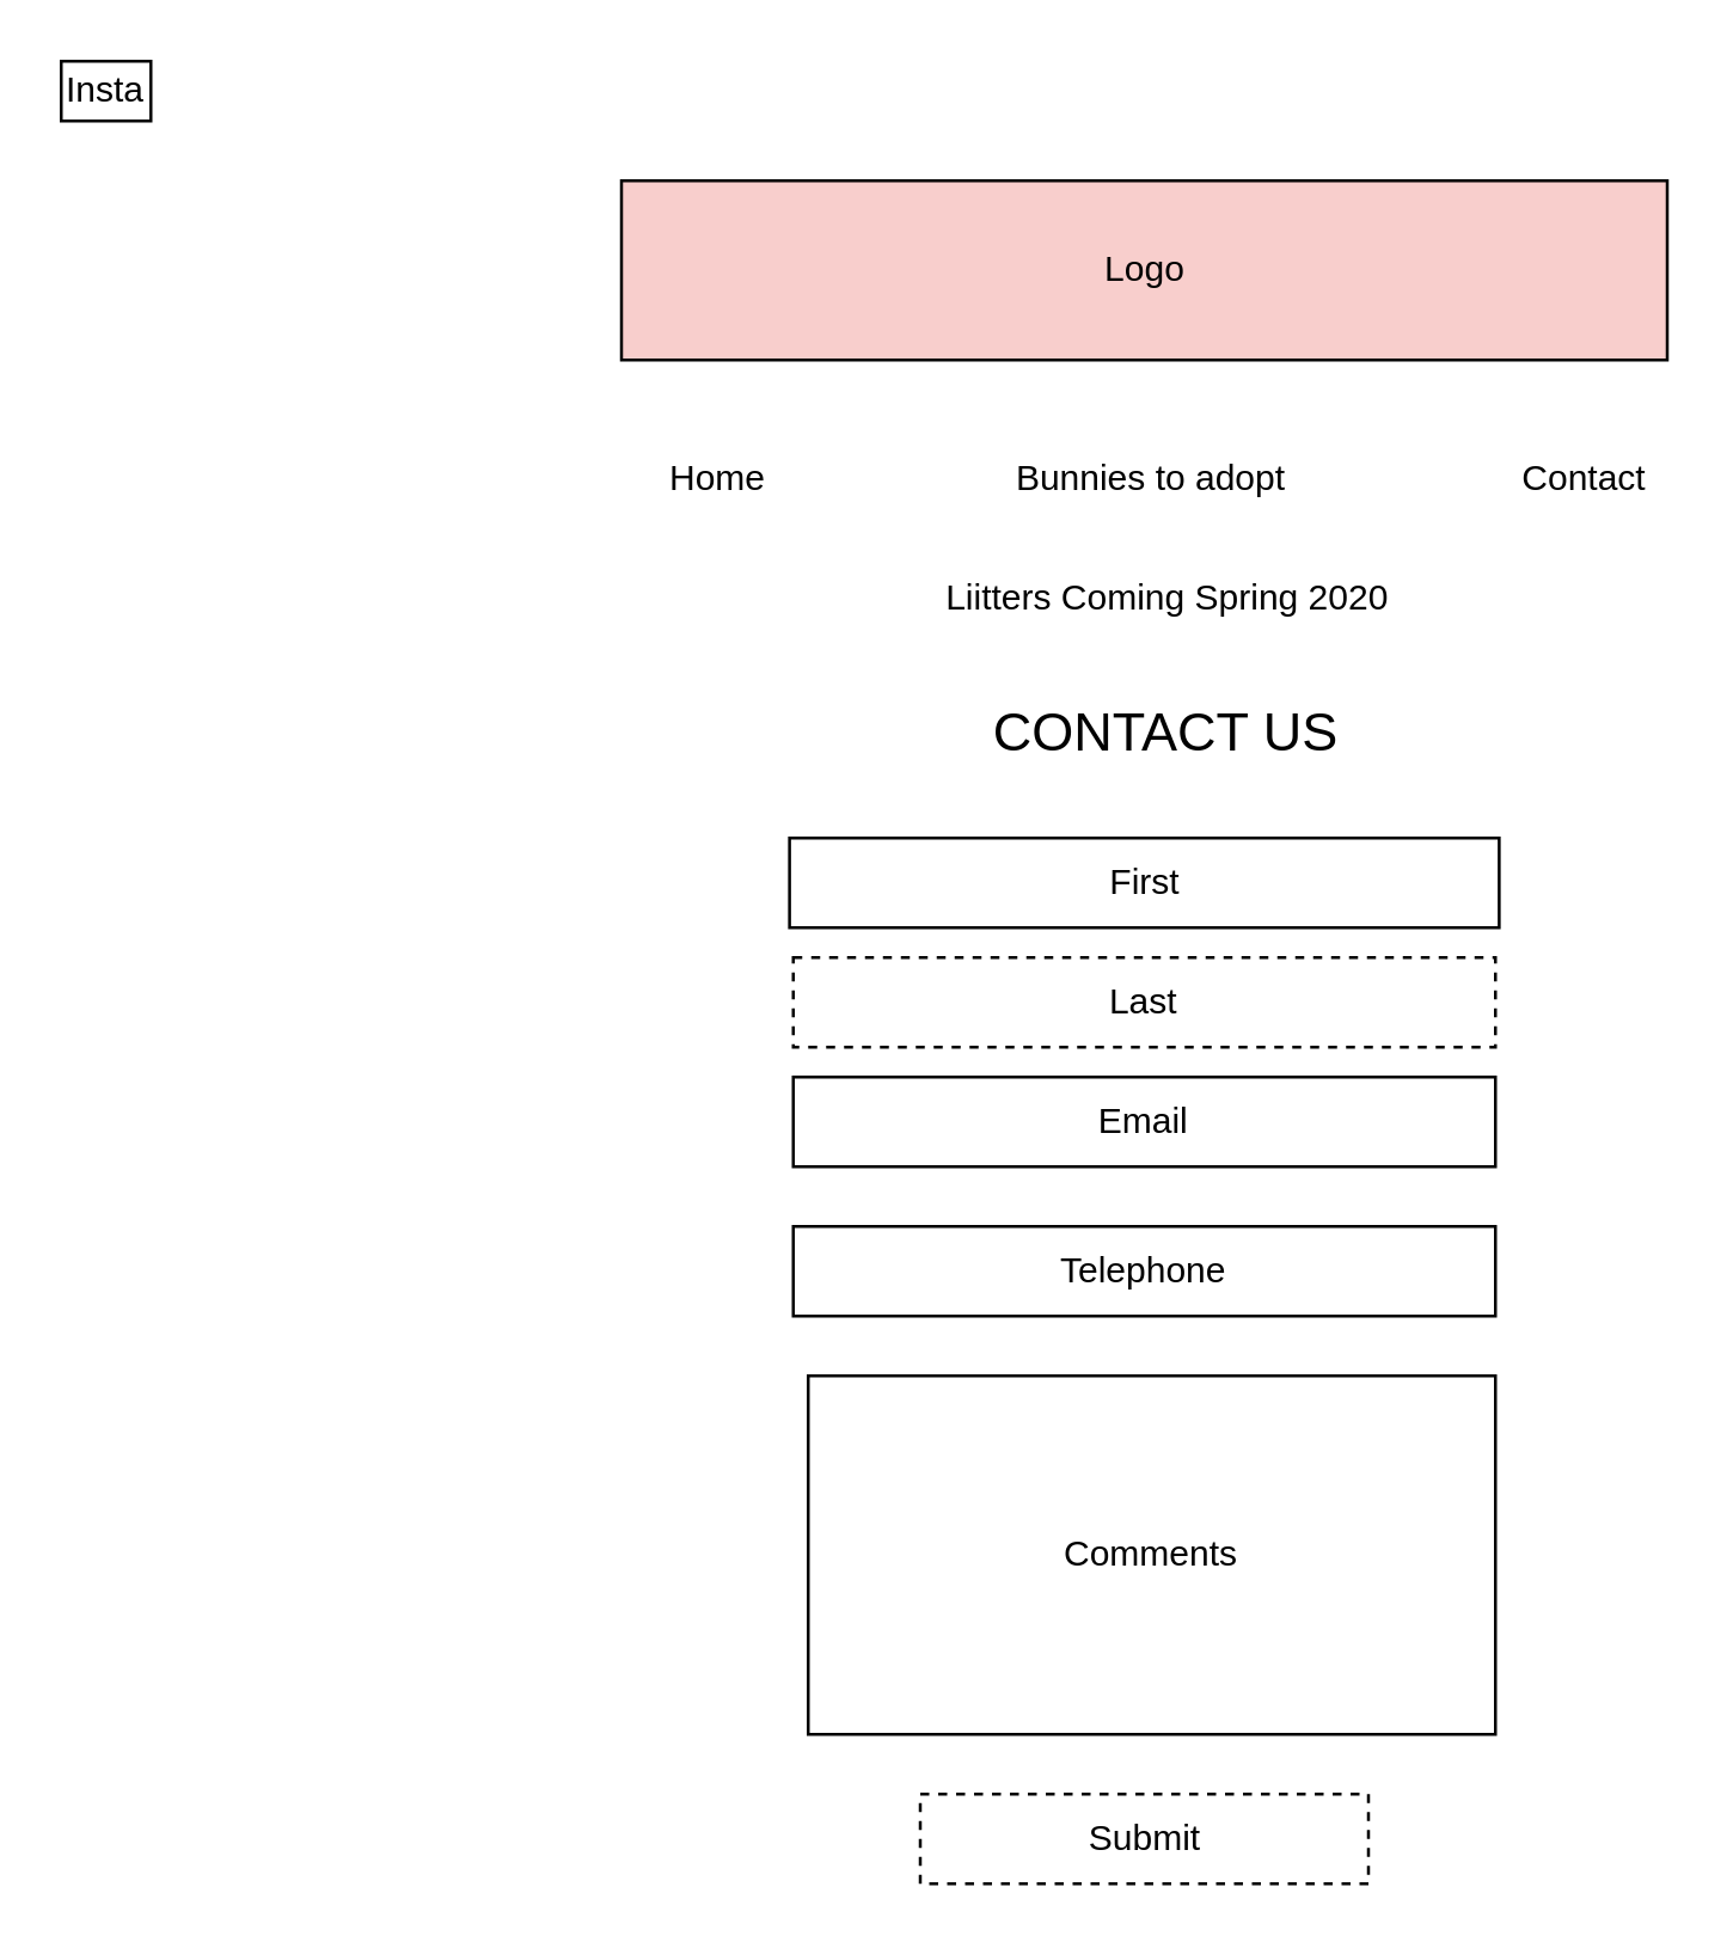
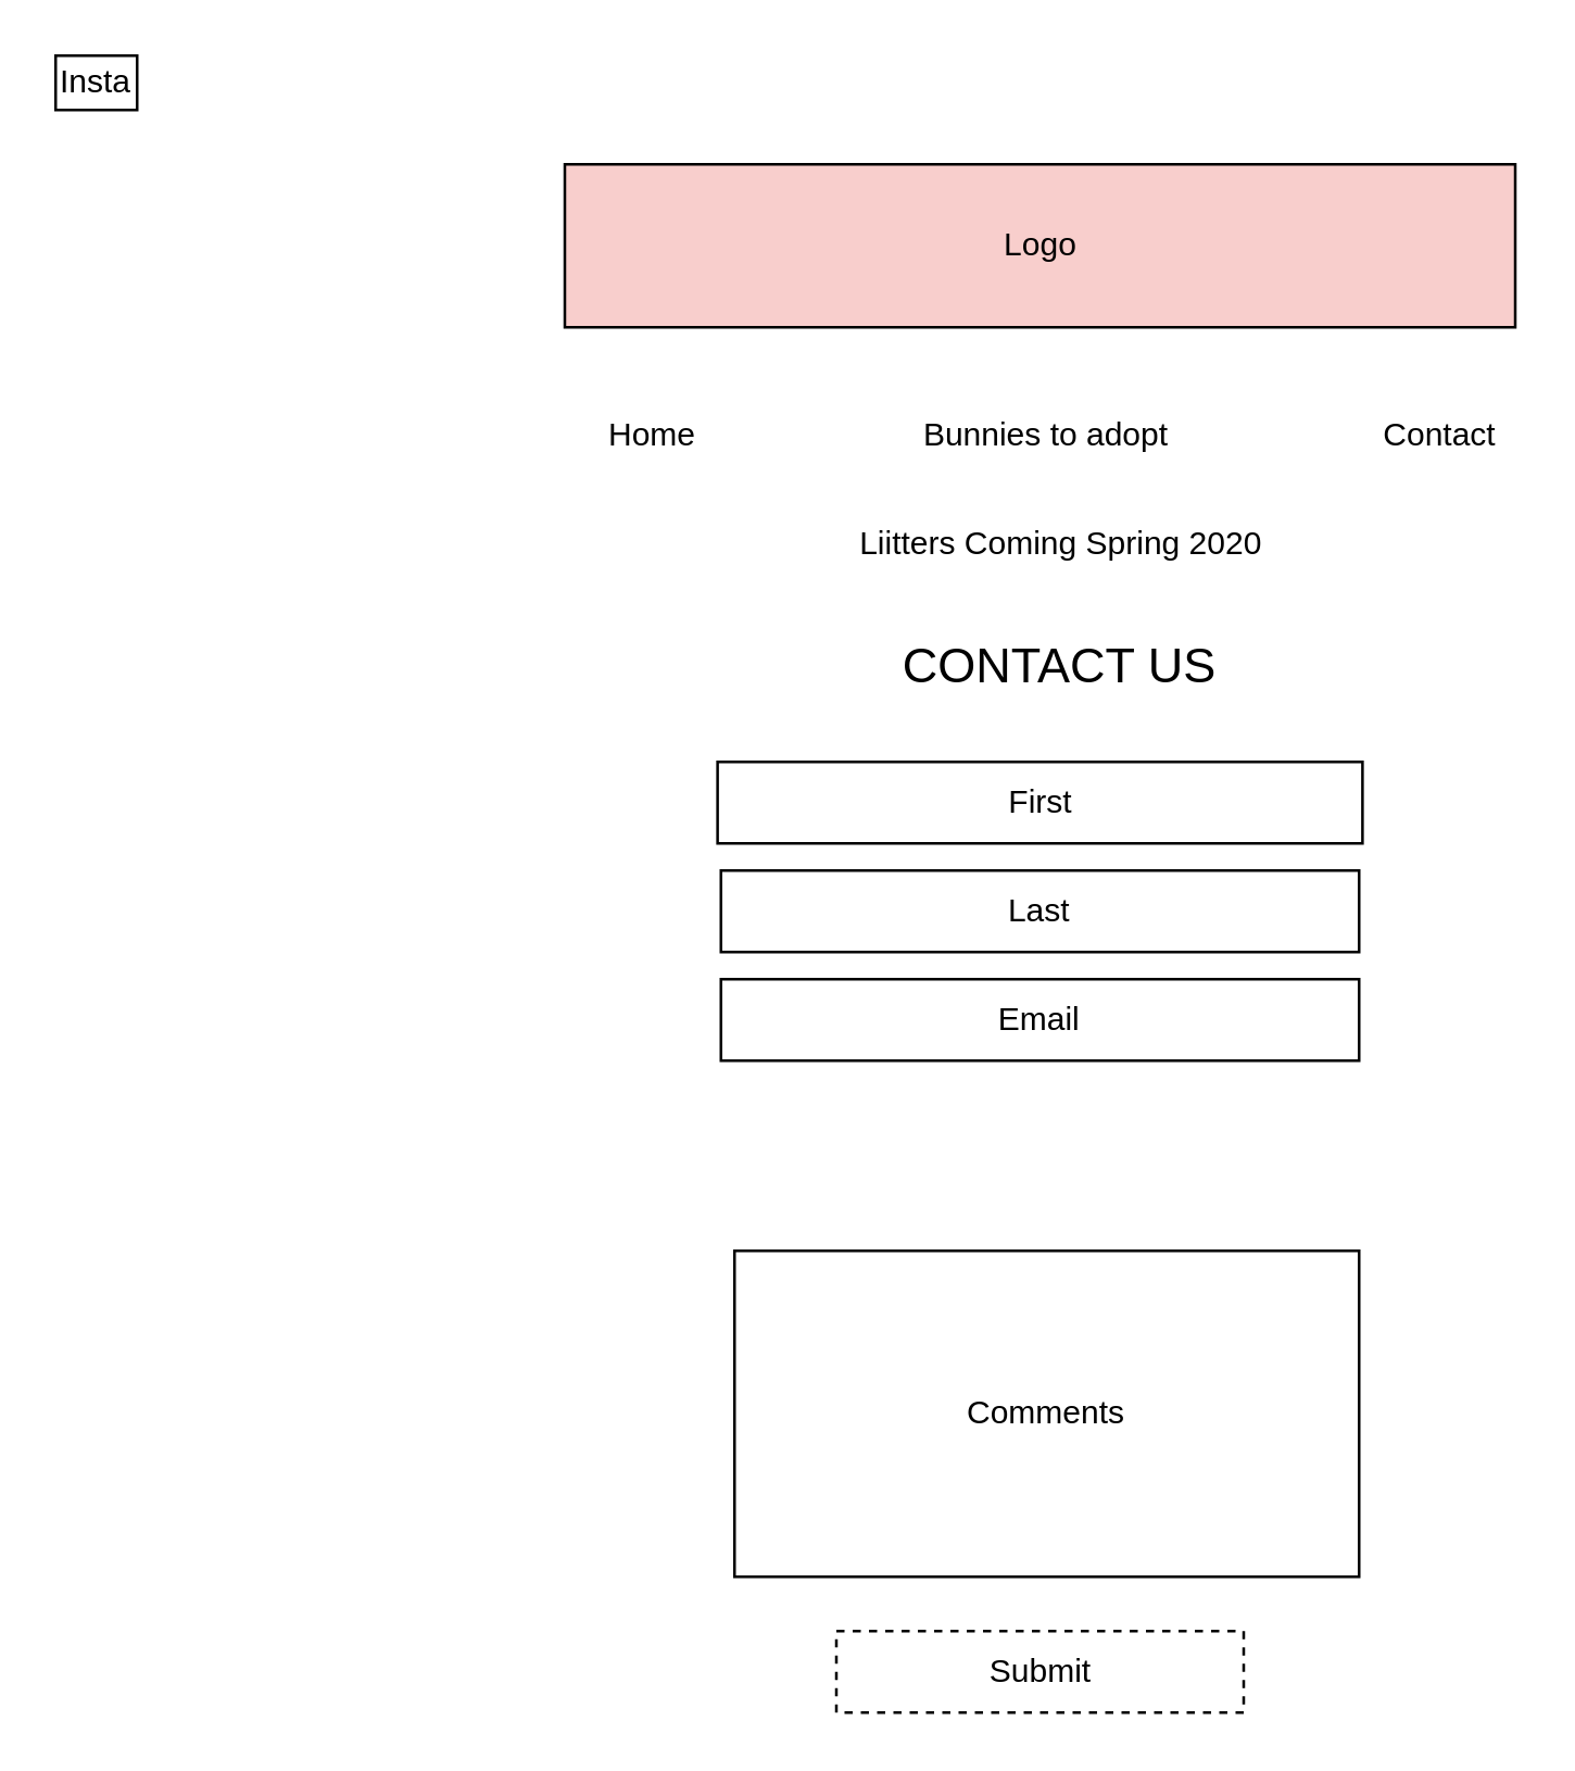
- <mxCell id="8" value="Last" style="rounded=0;whiteSpace=wrap;html=1;dashed=1;" parent="1" vertex="1"><mxGeometry x="265" y="320" width="235" height="30" as="geometry" /></mxCell>
+ <mxCell id="8" value="Last" style="rounded=0;whiteSpace=wrap;html=1;" parent="1" vertex="1"><mxGeometry x="265" y="320" width="235" height="30" as="geometry" /></mxCell>
- <mxCell id="13" value="Telephone" style="rounded=0;whiteSpace=wrap;html=1;" vertex="1" parent="1"><mxGeometry x="265" y="410" width="235" height="30" as="geometry" /></mxCell>
